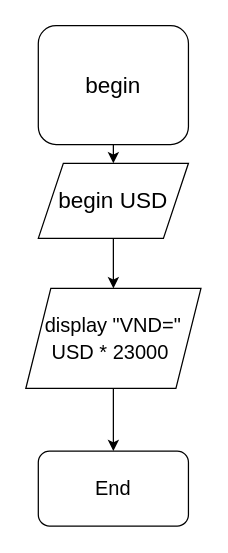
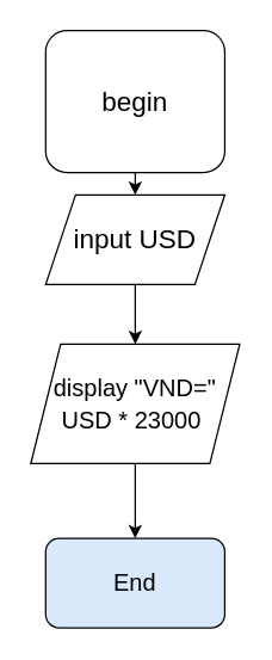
- <mxCell id="4" value="begin USD" style="shape=parallelogram;perimeter=parallelogramPerimeter;whiteSpace=wrap;html=1;fixedSize=1;fontSize=18;" vertex="1" parent="1"><mxGeometry x="30" y="130" width="120" height="60" as="geometry" /></mxCell>
+ <mxCell id="4" value="input USD" style="shape=parallelogram;perimeter=parallelogramPerimeter;whiteSpace=wrap;html=1;fixedSize=1;fontSize=18;" vertex="1" parent="1"><mxGeometry x="30" y="130" width="120" height="60" as="geometry" /></mxCell>
- <mxCell id="8" value="End" style="rounded=1;whiteSpace=wrap;html=1;fontSize=16;" vertex="1" parent="1"><mxGeometry x="30" y="360" width="120" height="60" as="geometry" /></mxCell>
+ <mxCell id="8" value="End" style="rounded=1;whiteSpace=wrap;html=1;fontSize=16;fillColor=#dae8fc;" vertex="1" parent="1"><mxGeometry x="30" y="360" width="120" height="60" as="geometry" /></mxCell>
